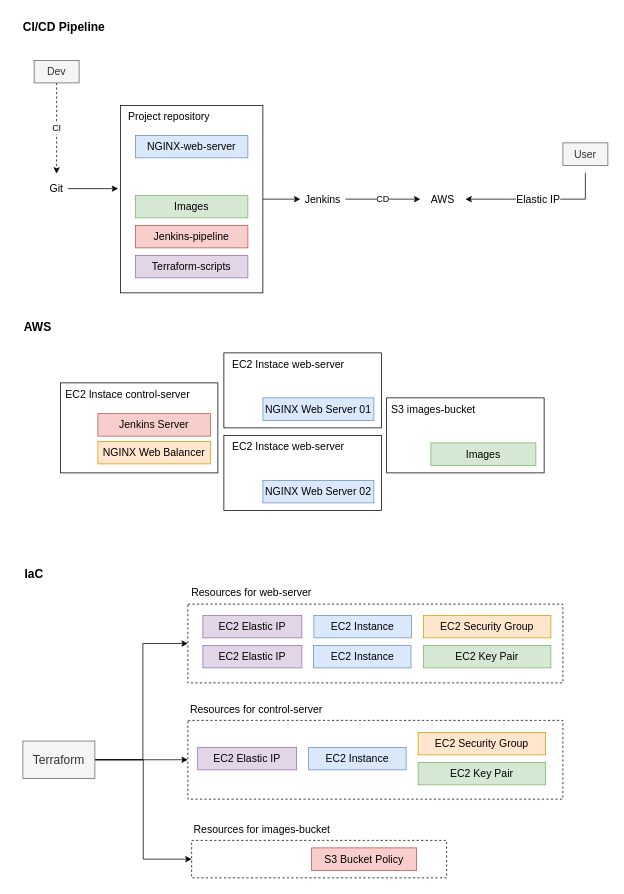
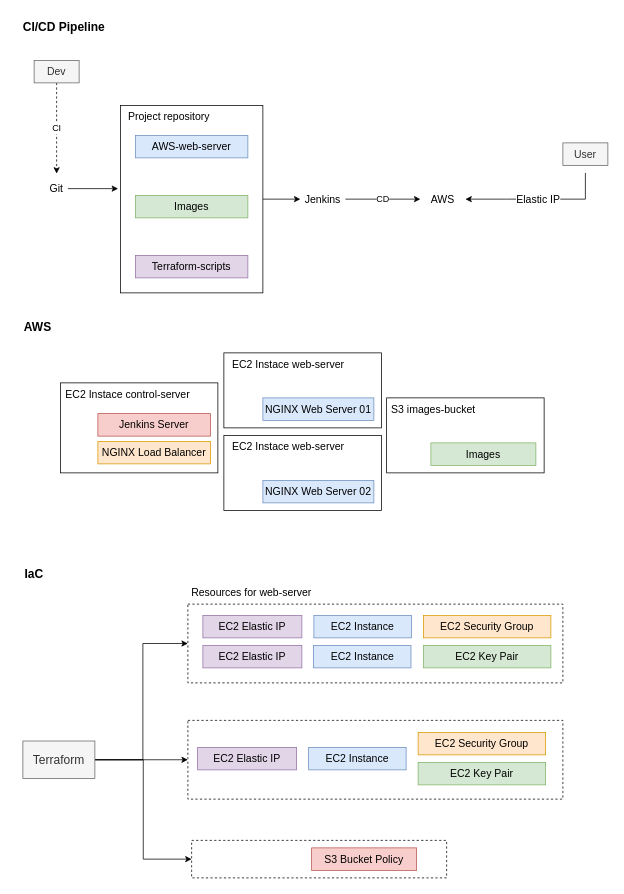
- <mxCell id="10" value="NGINX-web-server" style="text;html=1;strokeColor=#6c8ebf;fillColor=#dae8fc;align=center;verticalAlign=middle;whiteSpace=wrap;rounded=0;fontSize=14;" vertex="1" parent="1"><mxGeometry x="180" y="180" width="150" height="30" as="geometry" /></mxCell>
+ <mxCell id="10" value="AWS-web-server" style="text;html=1;strokeColor=#6c8ebf;fillColor=#dae8fc;align=center;verticalAlign=middle;whiteSpace=wrap;rounded=0;fontSize=14;" vertex="1" parent="1"><mxGeometry x="180" y="180" width="150" height="30" as="geometry" /></mxCell>
- <mxCell id="53" value="Jenkins-pipeline" style="text;html=1;strokeColor=#b85450;fillColor=#f8cecc;align=center;verticalAlign=middle;whiteSpace=wrap;rounded=0;fontSize=14;" vertex="1" parent="1"><mxGeometry x="180" y="300" width="150" height="30" as="geometry" /></mxCell>
- <mxCell id="24" value="NGINX Web Balancer" style="text;html=1;strokeColor=#d79b00;fillColor=#ffe6cc;align=center;verticalAlign=middle;whiteSpace=wrap;rounded=0;fontSize=14;" vertex="1" parent="1"><mxGeometry x="130" y="588" width="150" height="30" as="geometry" /></mxCell>
+ <mxCell id="24" value="NGINX Load Balancer" style="text;html=1;strokeColor=#d79b00;fillColor=#ffe6cc;align=center;verticalAlign=middle;whiteSpace=wrap;rounded=0;fontSize=14;" vertex="1" parent="1"><mxGeometry x="130" y="588" width="150" height="30" as="geometry" /></mxCell>
- <mxCell id="48" value="Resources for control-server" style="text;html=1;strokeColor=none;fillColor=none;align=center;verticalAlign=middle;whiteSpace=wrap;rounded=0;fontSize=14;" vertex="1" parent="1"><mxGeometry x="250" y="930" width="183" height="30" as="geometry" /></mxCell>
- <mxCell id="50" value="Resources for images-bucket" style="text;html=1;strokeColor=none;fillColor=none;align=center;verticalAlign=middle;whiteSpace=wrap;rounded=0;fontSize=14;" vertex="1" parent="1"><mxGeometry x="253" y="1090" width="192" height="30" as="geometry" /></mxCell>
